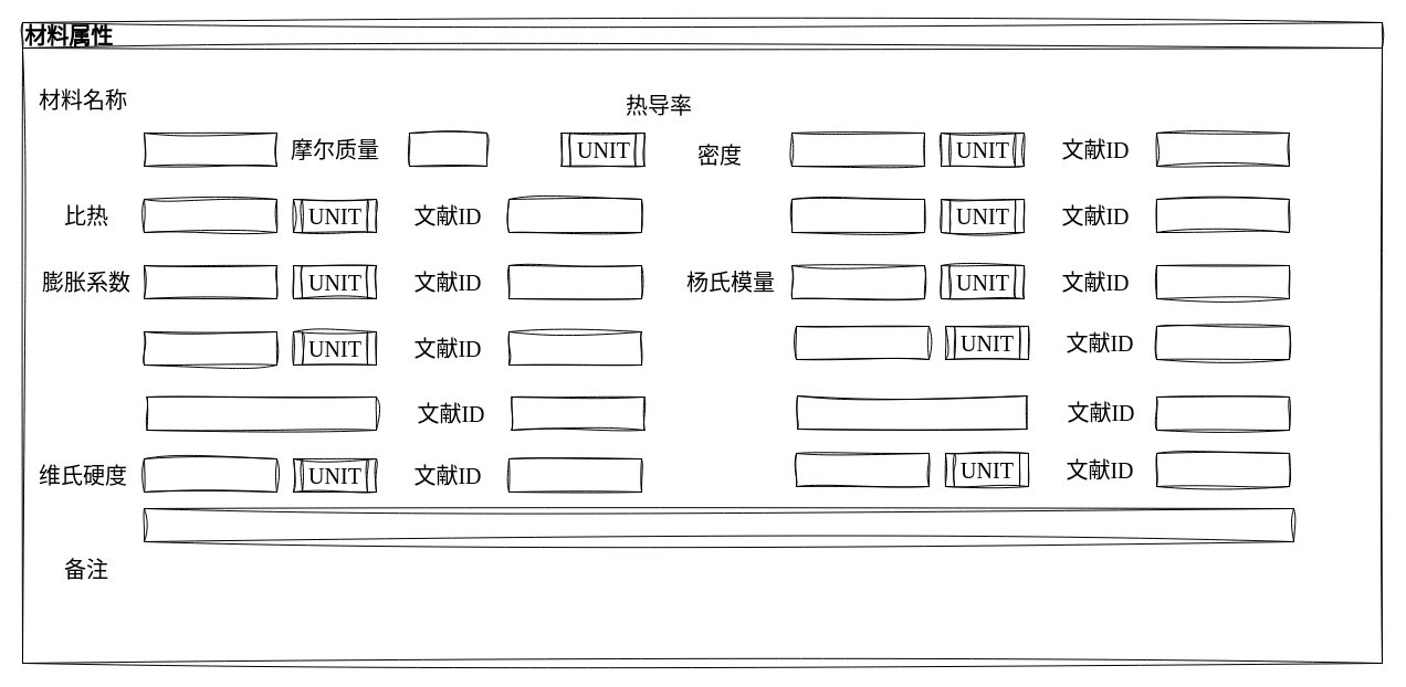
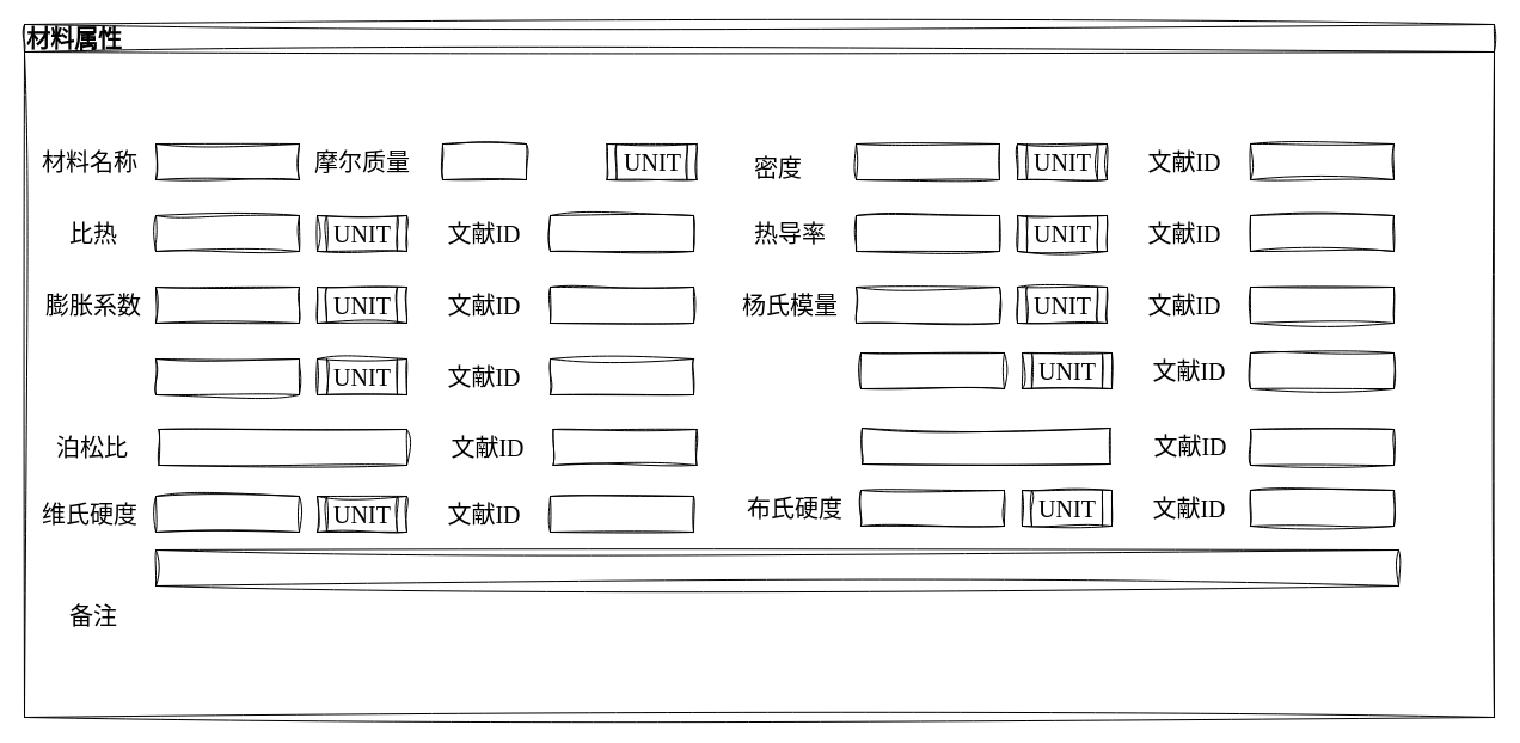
- <mxCell id="4" value="材料名称" style="text;html=1;strokeColor=none;fillColor=none;align=center;verticalAlign=middle;whiteSpace=wrap;rounded=0;sketch=1;hachureGap=4;jiggle=2;curveFitting=1;fontFamily=Architects Daughter;fontSource=https%3A%2F%2Ffonts.googleapis.com%2Fcss%3Ffamily%3DArchitects%2BDaughter;fontSize=20;" vertex="1" parent="2"><mxGeometry x="10" y="55" width="90" height="30" as="geometry" /></mxCell>
+ <mxCell id="4" value="材料名称" style="text;html=1;strokeColor=none;fillColor=none;align=center;verticalAlign=middle;whiteSpace=wrap;rounded=0;sketch=1;hachureGap=4;jiggle=2;curveFitting=1;fontFamily=Architects Daughter;fontSource=https%3A%2F%2Ffonts.googleapis.com%2Fcss%3Ffamily%3DArchitects%2BDaughter;fontSize=20;" vertex="1" parent="2"><mxGeometry x="10" y="100" width="90" height="30" as="geometry" /></mxCell>
- <mxCell id="14" value="热导率" style="text;html=1;strokeColor=none;fillColor=none;align=center;verticalAlign=middle;whiteSpace=wrap;rounded=0;sketch=1;hachureGap=4;jiggle=2;curveFitting=1;fontFamily=Architects Daughter;fontSource=https%3A%2F%2Ffonts.googleapis.com%2Fcss%3Ffamily%3DArchitects%2BDaughter;fontSize=20;" vertex="1" parent="2"><mxGeometry x="521" y="60" width="110" height="30" as="geometry" /></mxCell>
+ <mxCell id="14" value="热导率" style="text;html=1;strokeColor=none;fillColor=none;align=center;verticalAlign=middle;whiteSpace=wrap;rounded=0;sketch=1;hachureGap=4;jiggle=2;curveFitting=1;fontFamily=Architects Daughter;fontSource=https%3A%2F%2Ffonts.googleapis.com%2Fcss%3Ffamily%3DArchitects%2BDaughter;fontSize=20;" vertex="1" parent="2"><mxGeometry x="586" y="160" width="110" height="30" as="geometry" /></mxCell>
+ <mxCell id="37" value="泊松比" style="text;html=1;strokeColor=none;fillColor=none;align=center;verticalAlign=middle;whiteSpace=wrap;rounded=0;sketch=1;hachureGap=4;jiggle=2;curveFitting=1;fontFamily=Architects Daughter;fontSource=https%3A%2F%2Ffonts.googleapis.com%2Fcss%3Ffamily%3DArchitects%2BDaughter;fontSize=20;" vertex="1" parent="2"><mxGeometry x="1.5" y="339" width="110" height="30" as="geometry" /></mxCell>
+ <mxCell id="49" value="布氏硬度" style="text;html=1;strokeColor=none;fillColor=none;align=center;verticalAlign=middle;whiteSpace=wrap;rounded=0;sketch=1;hachureGap=4;jiggle=2;curveFitting=1;fontFamily=Architects Daughter;fontSource=https%3A%2F%2Ffonts.googleapis.com%2Fcss%3Ffamily%3DArchitects%2BDaughter;fontSize=20;" vertex="1" parent="2"><mxGeometry x="590" y="390" width="110" height="30" as="geometry" /></mxCell>
